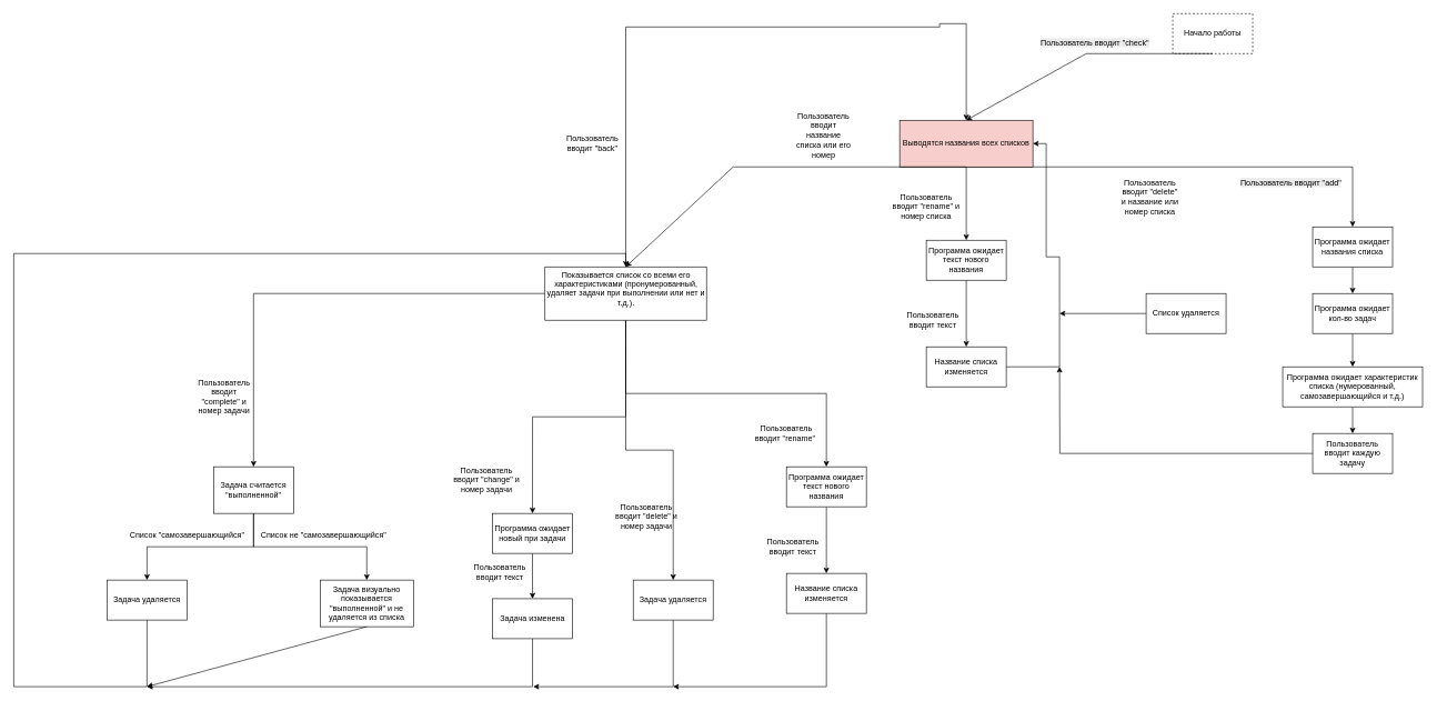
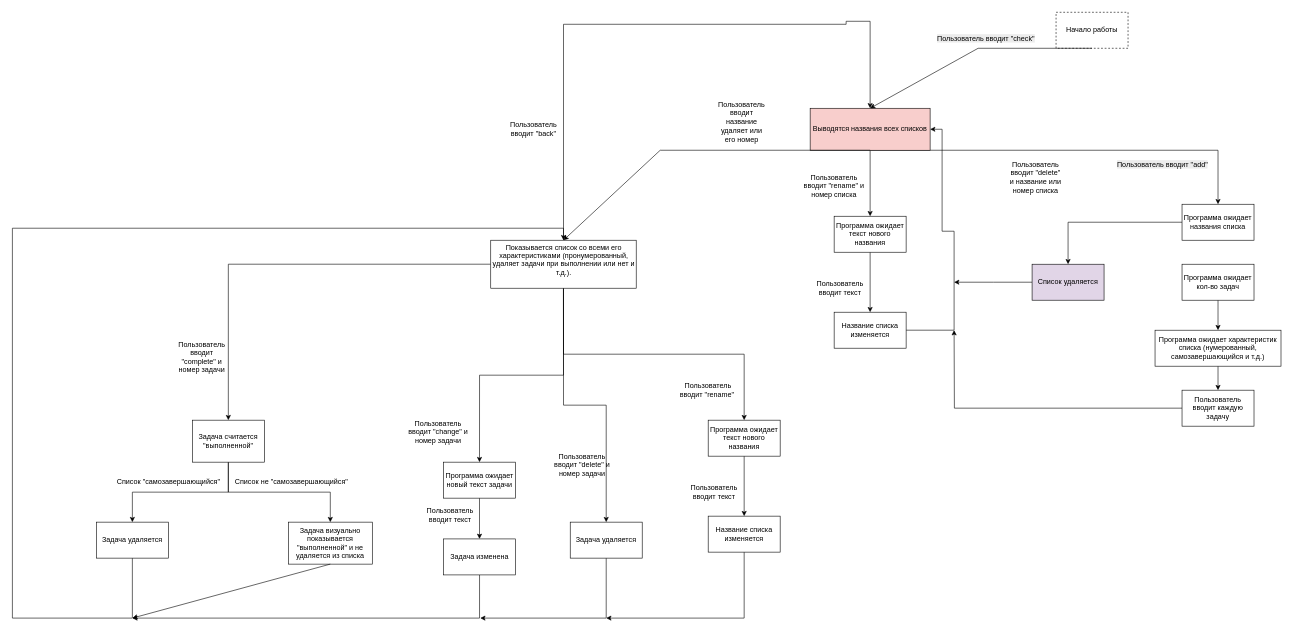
- <mxCell id="15" value="&lt;div style=&quot;text-align: center;&quot;&gt;&lt;span style=&quot;background-color: transparent; color: light-dark(rgb(0, 0, 0), rgb(255, 255, 255));&quot;&gt;Пользователь вводит название списка или его номер&lt;/span&gt;&lt;/div&gt;" style="text;whiteSpace=wrap;html=1;" vertex="1" parent="1"><mxGeometry x="1190" y="160" width="90" height="80" as="geometry" /></mxCell>
+ <mxCell id="15" value="&lt;div style=&quot;text-align: center;&quot;&gt;&lt;span style=&quot;background-color: transparent; color: light-dark(rgb(0, 0, 0), rgb(255, 255, 255));&quot;&gt;Пользователь вводит название удаляет или его номер&lt;/span&gt;&lt;/div&gt;" style="text;whiteSpace=wrap;html=1;" vertex="1" parent="1"><mxGeometry x="1190" y="160" width="90" height="80" as="geometry" /></mxCell>
- <mxCell id="52" style="edgeStyle=orthogonalEdgeStyle;rounded=0;orthogonalLoop=1;jettySize=auto;html=1;" edge="1" parent="1" source="53" target="55"><mxGeometry relative="1" as="geometry"><mxPoint x="2030" y="470" as="targetPoint" /></mxGeometry></mxCell>
+ <mxCell id="52" style="edgeStyle=orthogonalEdgeStyle;rounded=0;orthogonalLoop=1;jettySize=auto;html=1;" edge="1" parent="1" source="53" target="27"><mxGeometry relative="1" as="geometry"><mxPoint x="2030" y="470" as="targetPoint" /></mxGeometry></mxCell>
- <mxCell id="27" value="Список удаляется" style="rounded=0;whiteSpace=wrap;html=1;" vertex="1" parent="1"><mxGeometry x="1720" y="440" width="120" height="60" as="geometry" /></mxCell>
+ <mxCell id="27" value="Список удаляется" style="rounded=0;whiteSpace=wrap;html=1;fillColor=#e1d5e7;" vertex="1" parent="1"><mxGeometry x="1720" y="440" width="120" height="60" as="geometry" /></mxCell>
- <mxCell id="29" value="Программа ожидает новый при задачи" style="rounded=0;whiteSpace=wrap;html=1;" vertex="1" parent="1"><mxGeometry x="738.75" y="770" width="120" height="60" as="geometry" /></mxCell>
+ <mxCell id="29" value="Программа ожидает новый текст задачи" style="rounded=0;whiteSpace=wrap;html=1;" vertex="1" parent="1"><mxGeometry x="738.75" y="770" width="120" height="60" as="geometry" /></mxCell>
